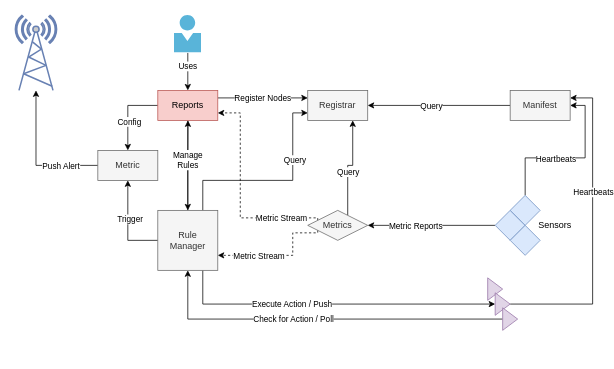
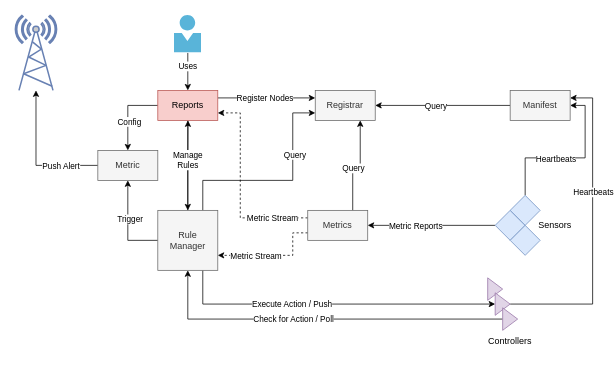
- <mxCell id="8" value="Registrar" style="rounded=0;whiteSpace=wrap;html=1;fillColor=#f5f5f5;fontColor=#333333;strokeColor=#666666;" vertex="1" parent="1"><mxGeometry x="410" y="120" width="80" height="40" as="geometry" /></mxCell>
+ <mxCell id="8" value="Registrar" style="rounded=0;whiteSpace=wrap;html=1;fillColor=#f5f5f5;fontColor=#333333;strokeColor=#666666;" vertex="1" parent="1"><mxGeometry x="420" y="120" width="80" height="40" as="geometry" /></mxCell>
- <mxCell id="18" value="Metrics" style="rhombus;whiteSpace=wrap;html=1;fillColor=#f5f5f5;fontColor=#333333;strokeColor=#666666;" vertex="1" parent="1"><mxGeometry x="410" y="280" width="80" height="40" as="geometry" /></mxCell>
+ <mxCell id="18" value="Metrics" style="rounded=0;whiteSpace=wrap;html=1;fillColor=#f5f5f5;fontColor=#333333;strokeColor=#666666;" vertex="1" parent="1"><mxGeometry x="410" y="280" width="80" height="40" as="geometry" /></mxCell>
+ <mxCell id="35" value="Controllers" style="text;html=1;strokeColor=none;fillColor=none;align=center;verticalAlign=middle;whiteSpace=wrap;rounded=0;" vertex="1" parent="1"><mxGeometry x="650" y="440" width="60" height="30" as="geometry" /></mxCell>
